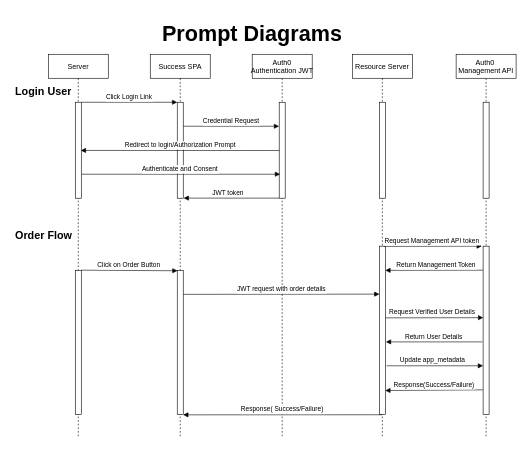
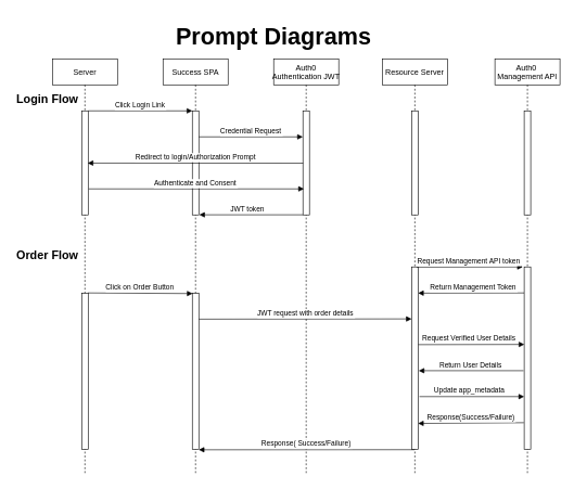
- <mxCell id="20" value="&lt;h1&gt;&lt;font style=&quot;font-size: 18px&quot;&gt;Login User&lt;/font&gt;&lt;/h1&gt;" style="text;html=1;strokeColor=none;fillColor=none;spacing=5;spacingTop=-20;whiteSpace=wrap;overflow=hidden;rounded=0;" vertex="1" parent="1"><mxGeometry y="130" width="105" height="40" as="geometry" x="20" /></mxCell>
+ <mxCell id="20" value="&lt;h1&gt;&lt;font style=&quot;font-size: 18px&quot;&gt;Login Flow&lt;/font&gt;&lt;/h1&gt;" style="text;html=1;strokeColor=none;fillColor=none;spacing=5;spacingTop=-20;whiteSpace=wrap;overflow=hidden;rounded=0;" vertex="1" parent="1"><mxGeometry y="130" width="105" height="40" as="geometry" x="20" /></mxCell>
